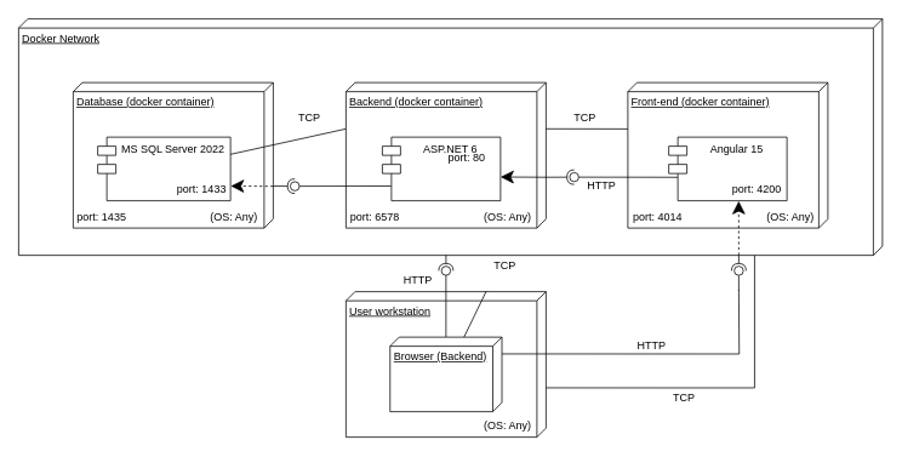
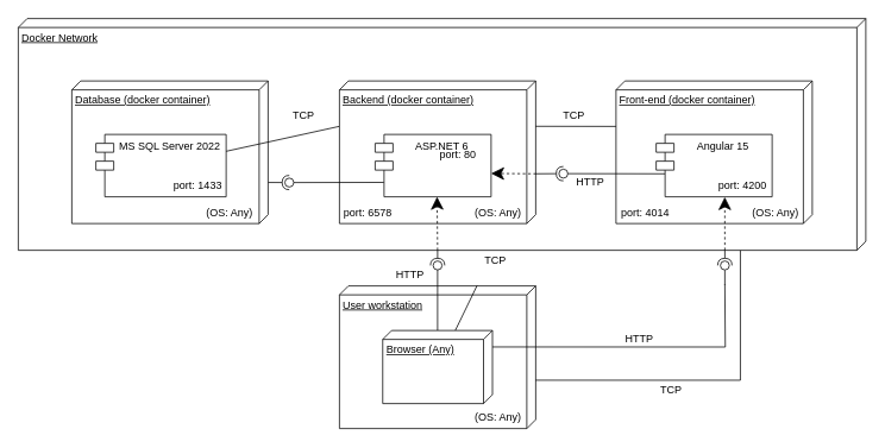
- <mxCell id="42" value="" style="endArrow=classic;dashed=0;endFill=1;endSize=12;html=1;rounded=0;exitX=0.651;exitY=-0.002;exitDx=0;exitDy=0;exitPerimeter=0;entryX=1;entryY=0.626;entryDx=0;entryDy=0;entryPerimeter=0;" edge="1" parent="1" source="5" target="6"><mxGeometry width="160" relative="1" as="geometry"><mxPoint x="573" y="215" as="sourcePoint" /><mxPoint x="572" y="155" as="targetPoint" /></mxGeometry></mxCell>
+ <mxCell id="42" value="" style="endArrow=classic;dashed=1;endFill=1;endSize=12;html=1;rounded=0;exitX=0.651;exitY=-0.002;exitDx=0;exitDy=0;exitPerimeter=0;entryX=1;entryY=0.626;entryDx=0;entryDy=0;entryPerimeter=0;" edge="1" parent="1" source="5" target="6"><mxGeometry width="160" relative="1" as="geometry"><mxPoint x="573" y="215" as="sourcePoint" /><mxPoint x="572" y="155" as="targetPoint" /></mxGeometry></mxCell>
- <mxCell id="47" value="" style="endArrow=classic;dashed=1;endFill=1;endSize=12;html=1;rounded=0;exitX=0.713;exitY=0;exitDx=0;exitDy=0;exitPerimeter=0;entryX=1.002;entryY=0.769;entryDx=0;entryDy=0;entryPerimeter=0;" edge="1" parent="1" source="3" target="4"><mxGeometry width="160" relative="1" as="geometry"><mxPoint x="295" y="203.81" as="sourcePoint" /><mxPoint x="245" y="203.81" as="targetPoint" /></mxGeometry></mxCell>
- <mxCell id="10" value="port: 1435" style="text;align=center;fontStyle=0;verticalAlign=middle;spacingLeft=3;spacingRight=3;strokeColor=none;rotatable=0;points=[[0,0.5],[1,0.5]];portConstraint=eastwest;" parent="1" vertex="1"><mxGeometry x="80" y="224" width="63" height="26" as="geometry" /></mxCell>
+ <mxCell id="36" value="" style="endArrow=classic;dashed=1;endFill=1;endSize=12;html=1;rounded=0;exitX=0;exitY=0;exitDx=260;exitDy=480;exitPerimeter=0;entryX=0.534;entryY=0.999;entryDx=0;entryDy=0;entryPerimeter=0;" edge="1" parent="1" source="2" target="6"><mxGeometry width="160" relative="1" as="geometry"><mxPoint x="489.66" y="272" as="sourcePoint" /><mxPoint x="490" y="223" as="targetPoint" /></mxGeometry></mxCell>
- <mxCell id="21" value="Browser (Backend)" style="verticalAlign=top;align=left;spacingTop=8;spacingLeft=2;spacingRight=12;shape=cube;size=10;direction=south;fontStyle=4;html=1;whiteSpace=wrap;" parent="1" vertex="1"><mxGeometry x="428.5" y="370" width="123" height="82" as="geometry" /></mxCell>
+ <mxCell id="21" value="Browser (Any)" style="verticalAlign=top;align=left;spacingTop=8;spacingLeft=2;spacingRight=12;shape=cube;size=10;direction=south;fontStyle=4;html=1;whiteSpace=wrap;" parent="1" vertex="1"><mxGeometry x="428.5" y="370" width="123" height="82" as="geometry" /></mxCell>
